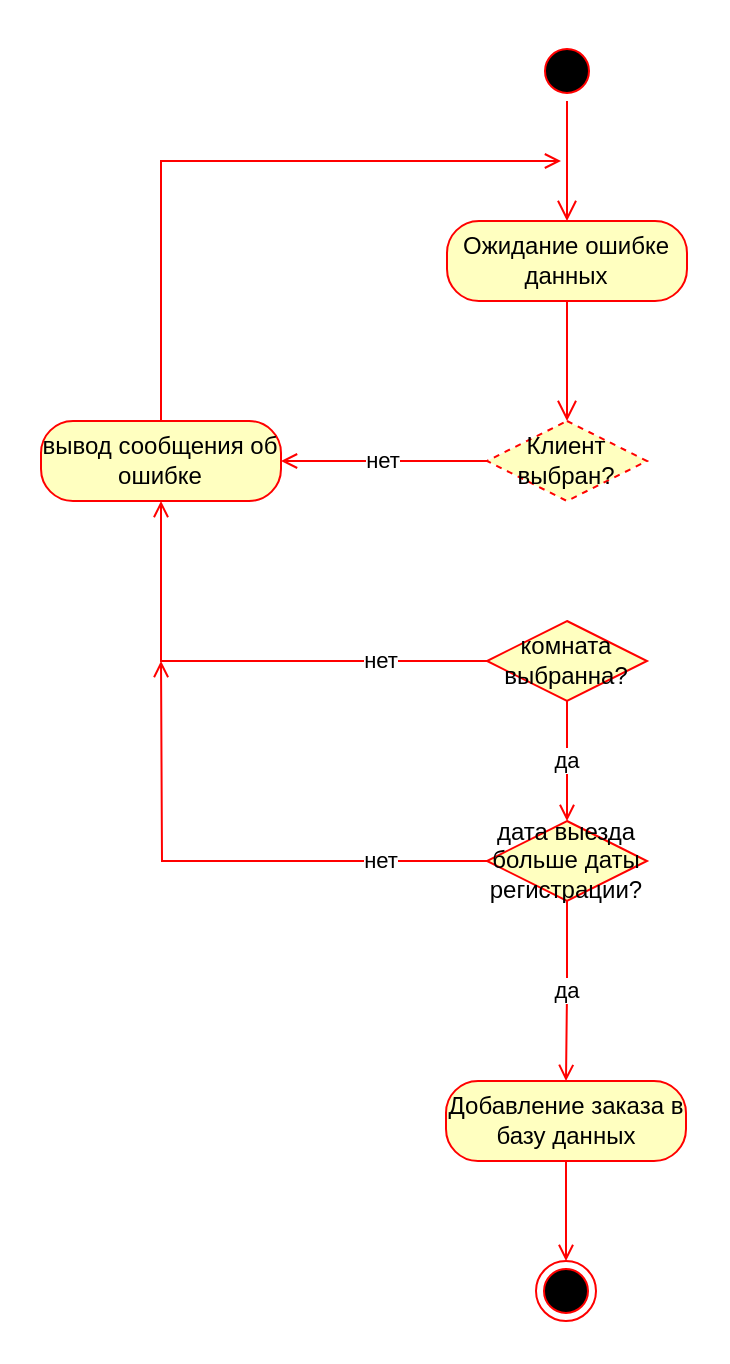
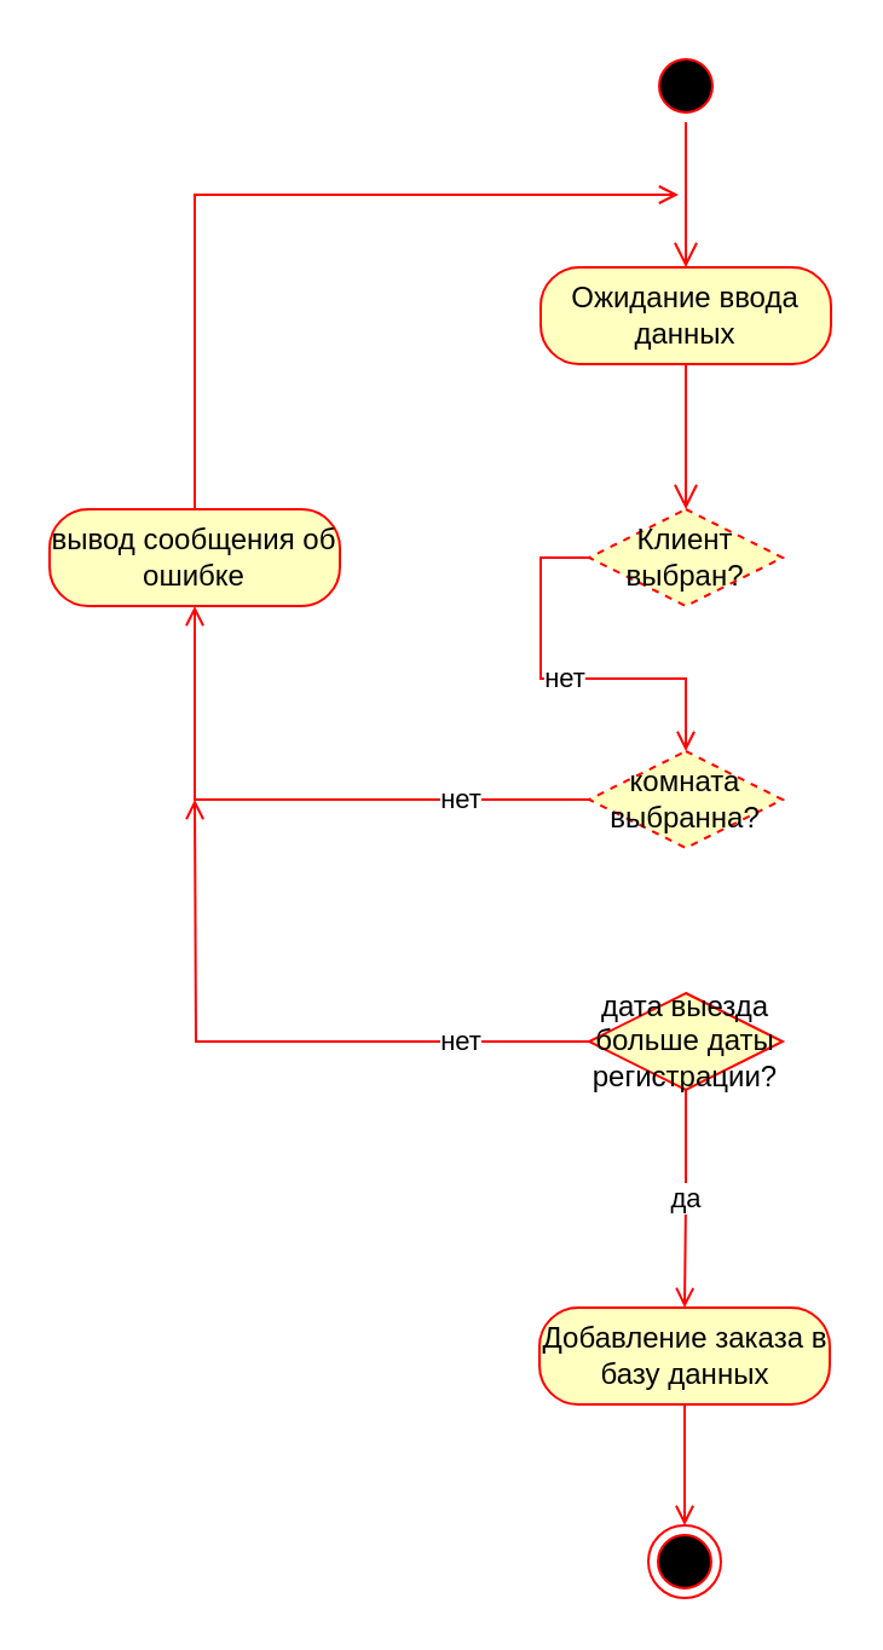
- <mxCell id="4" value="Ожидание ошибке данных" style="rounded=1;whiteSpace=wrap;html=1;arcSize=40;fontColor=#000000;fillColor=#ffffc0;strokeColor=#ff0000;" vertex="1" parent="1"><mxGeometry x="223" y="110" width="120" height="40" as="geometry" /></mxCell>
+ <mxCell id="4" value="Ожидание ввода данных" style="rounded=1;whiteSpace=wrap;html=1;arcSize=40;fontColor=#000000;fillColor=#ffffc0;strokeColor=#ff0000;" vertex="1" parent="1"><mxGeometry x="223" y="110" width="120" height="40" as="geometry" /></mxCell>
- <mxCell id="6" value="нет" style="edgeStyle=orthogonalEdgeStyle;rounded=0;orthogonalLoop=1;jettySize=auto;html=1;exitX=0;exitY=0.5;exitDx=0;exitDy=0;entryX=1;entryY=0.5;entryDx=0;entryDy=0;fillColor=#f8cecc;strokeColor=#FF0000;endArrow=open;endFill=0;" edge="1" parent="1" source="7" target="9"><mxGeometry relative="1" as="geometry" /></mxCell>
+ <mxCell id="6" value="нет" style="edgeStyle=orthogonalEdgeStyle;rounded=0;orthogonalLoop=1;jettySize=auto;html=1;exitX=0;exitY=0.5;exitDx=0;exitDy=0;fillColor=#f8cecc;strokeColor=#FF0000;endArrow=open;endFill=0;" edge="1" parent="1" source="7" target="12"><mxGeometry relative="1" as="geometry" /></mxCell>
- <mxCell id="12" value="комната выбранна?" style="rhombus;whiteSpace=wrap;html=1;fillColor=#ffffc0;strokeColor=#ff0000;" vertex="1" parent="1"><mxGeometry x="243" y="310" width="80" height="40" as="geometry" /></mxCell>
+ <mxCell id="12" value="комната выбранна?" style="rhombus;whiteSpace=wrap;html=1;fillColor=#ffffc0;strokeColor=#ff0000;dashed=1;" vertex="1" parent="1"><mxGeometry x="243" y="310" width="80" height="40" as="geometry" /></mxCell>
- <mxCell id="11" value="да" style="edgeStyle=orthogonalEdgeStyle;rounded=0;orthogonalLoop=1;jettySize=auto;html=1;exitX=0.5;exitY=1;exitDx=0;exitDy=0;entryX=0.5;entryY=0;entryDx=0;entryDy=0;endArrow=open;endFill=0;strokeColor=#FF0000;" edge="1" parent="1" source="12" target="15"><mxGeometry relative="1" as="geometry" /></mxCell>
